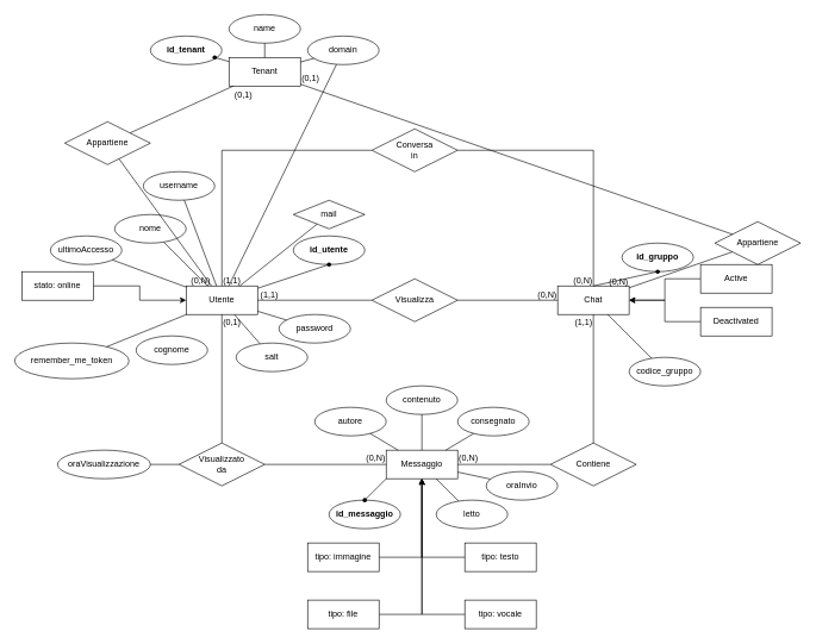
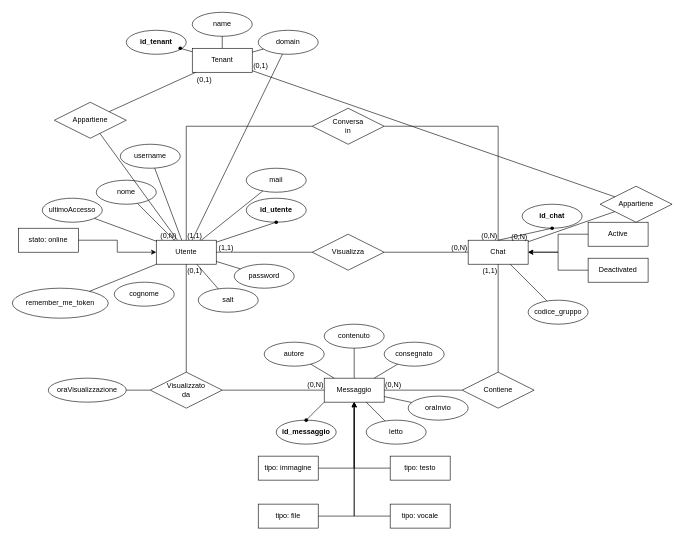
- <mxCell id="24" value="mail" style="rhombus;whiteSpace=wrap;html=1;align=center;" parent="1" vertex="1"><mxGeometry x="410" y="280" width="100" height="40" as="geometry" /></mxCell>
+ <mxCell id="24" value="mail" style="ellipse;whiteSpace=wrap;html=1;align=center;" parent="1" vertex="1"><mxGeometry x="410" y="280" width="100" height="40" as="geometry" /></mxCell>
- <mxCell id="23" value="&lt;b&gt;id_gruppo&lt;/b&gt;" style="ellipse;whiteSpace=wrap;html=1;align=center;" parent="1" vertex="1"><mxGeometry x="870" y="340" width="100" height="40" as="geometry" /></mxCell>
+ <mxCell id="23" value="&lt;b&gt;id_chat&lt;/b&gt;" style="ellipse;whiteSpace=wrap;html=1;align=center;" parent="1" vertex="1"><mxGeometry x="870" y="340" width="100" height="40" as="geometry" /></mxCell>
